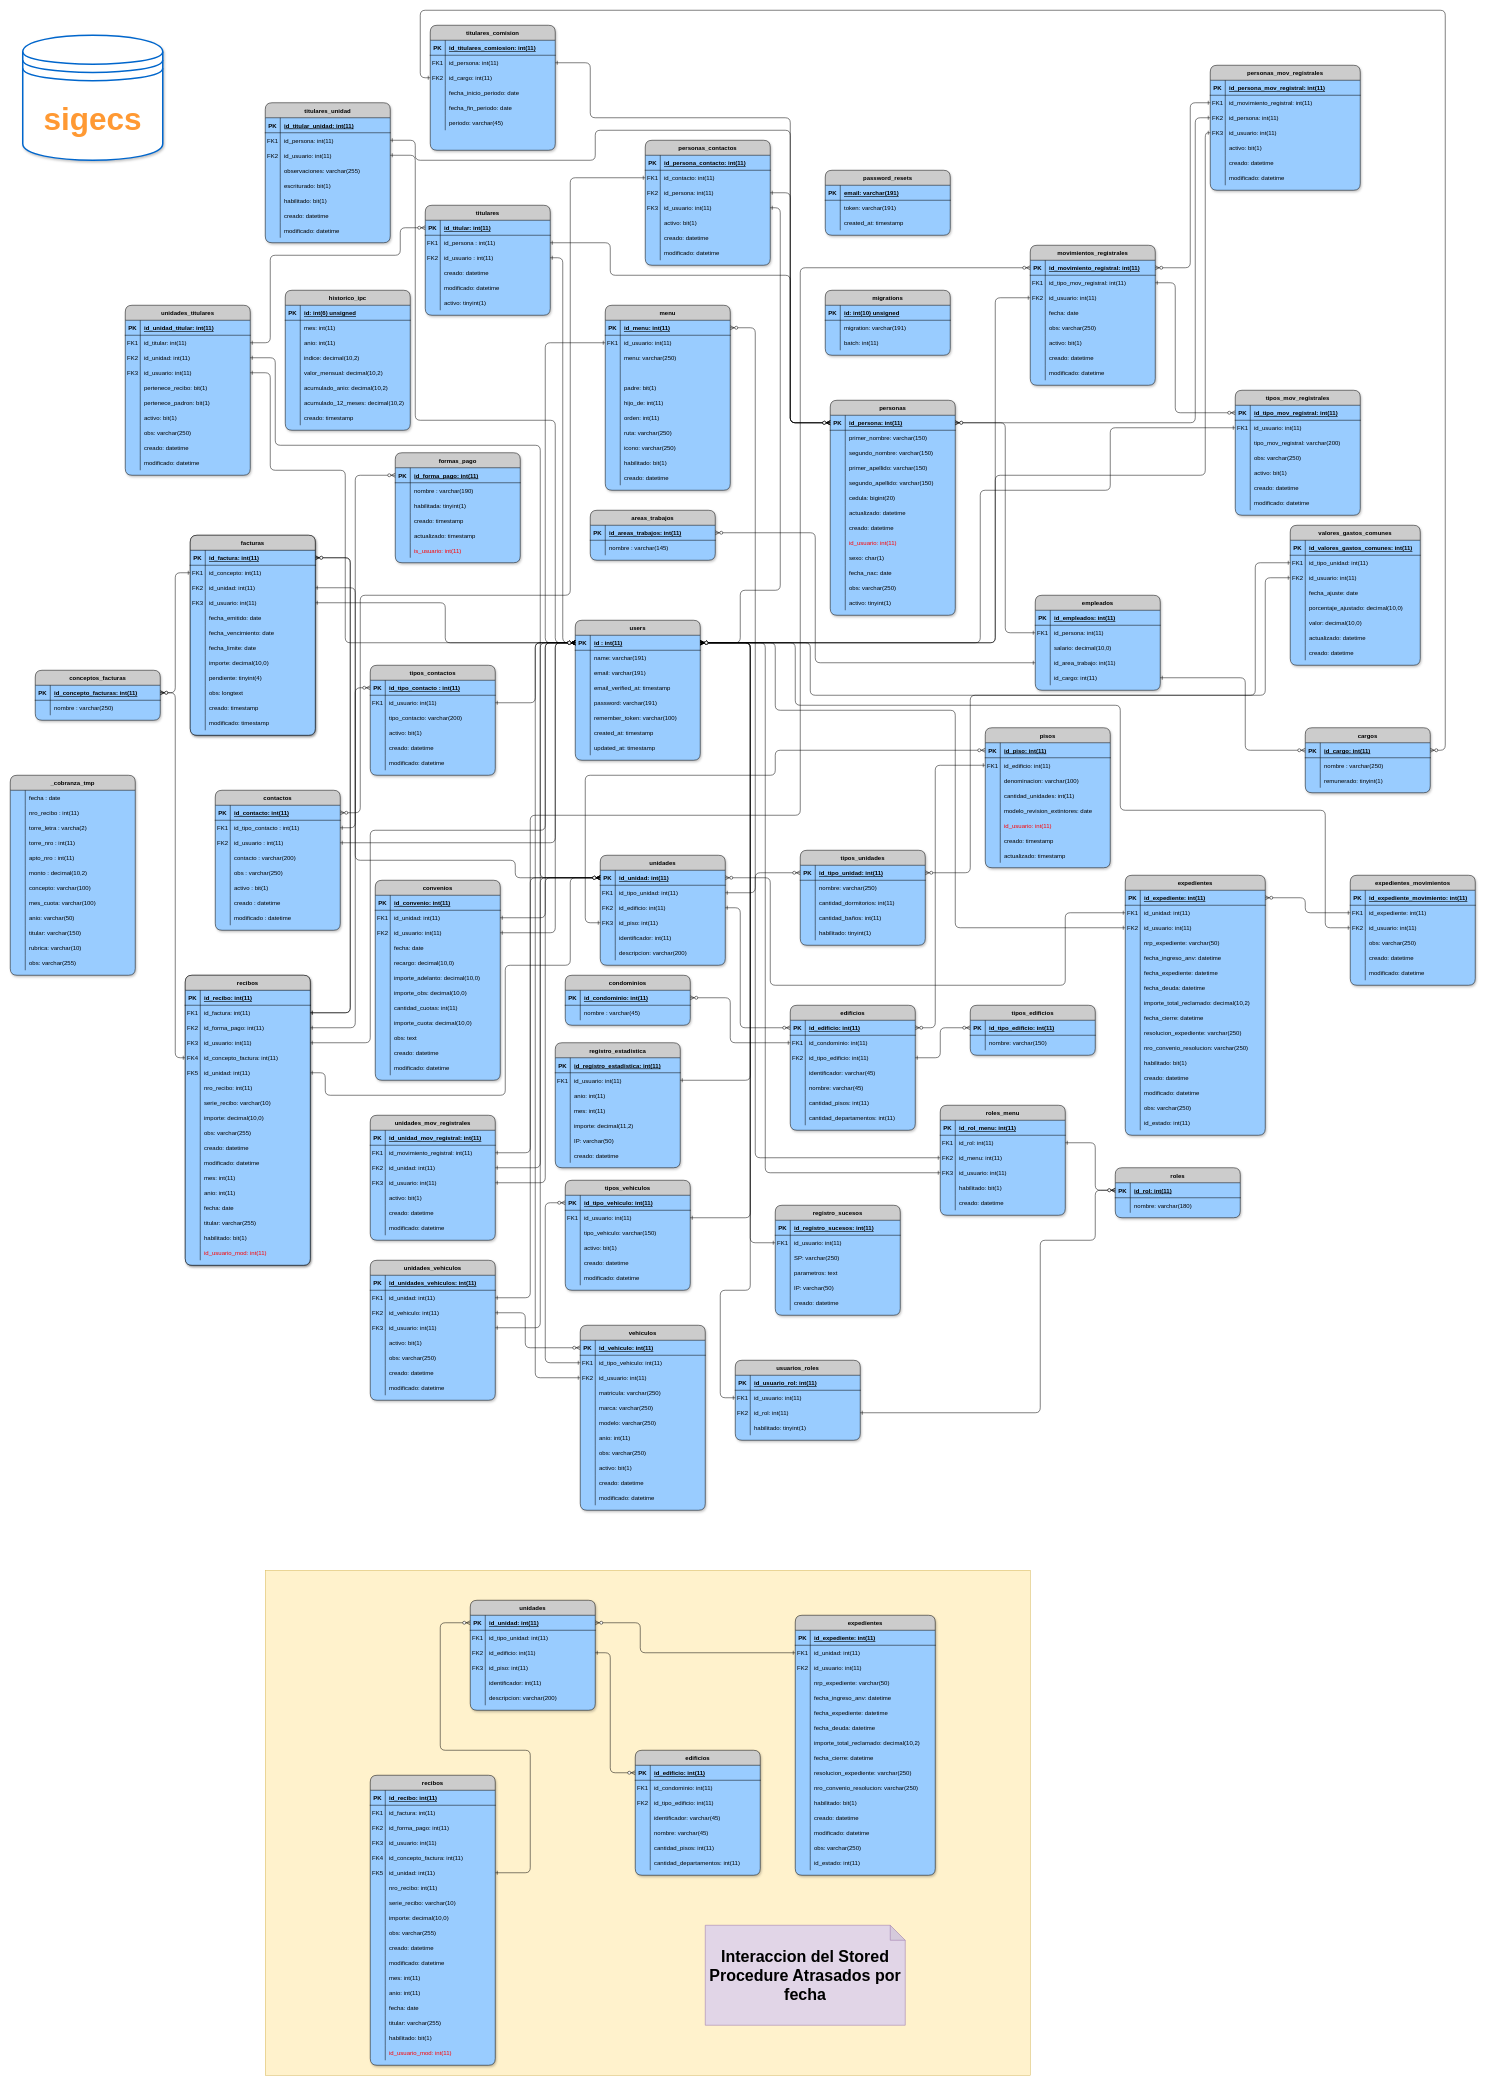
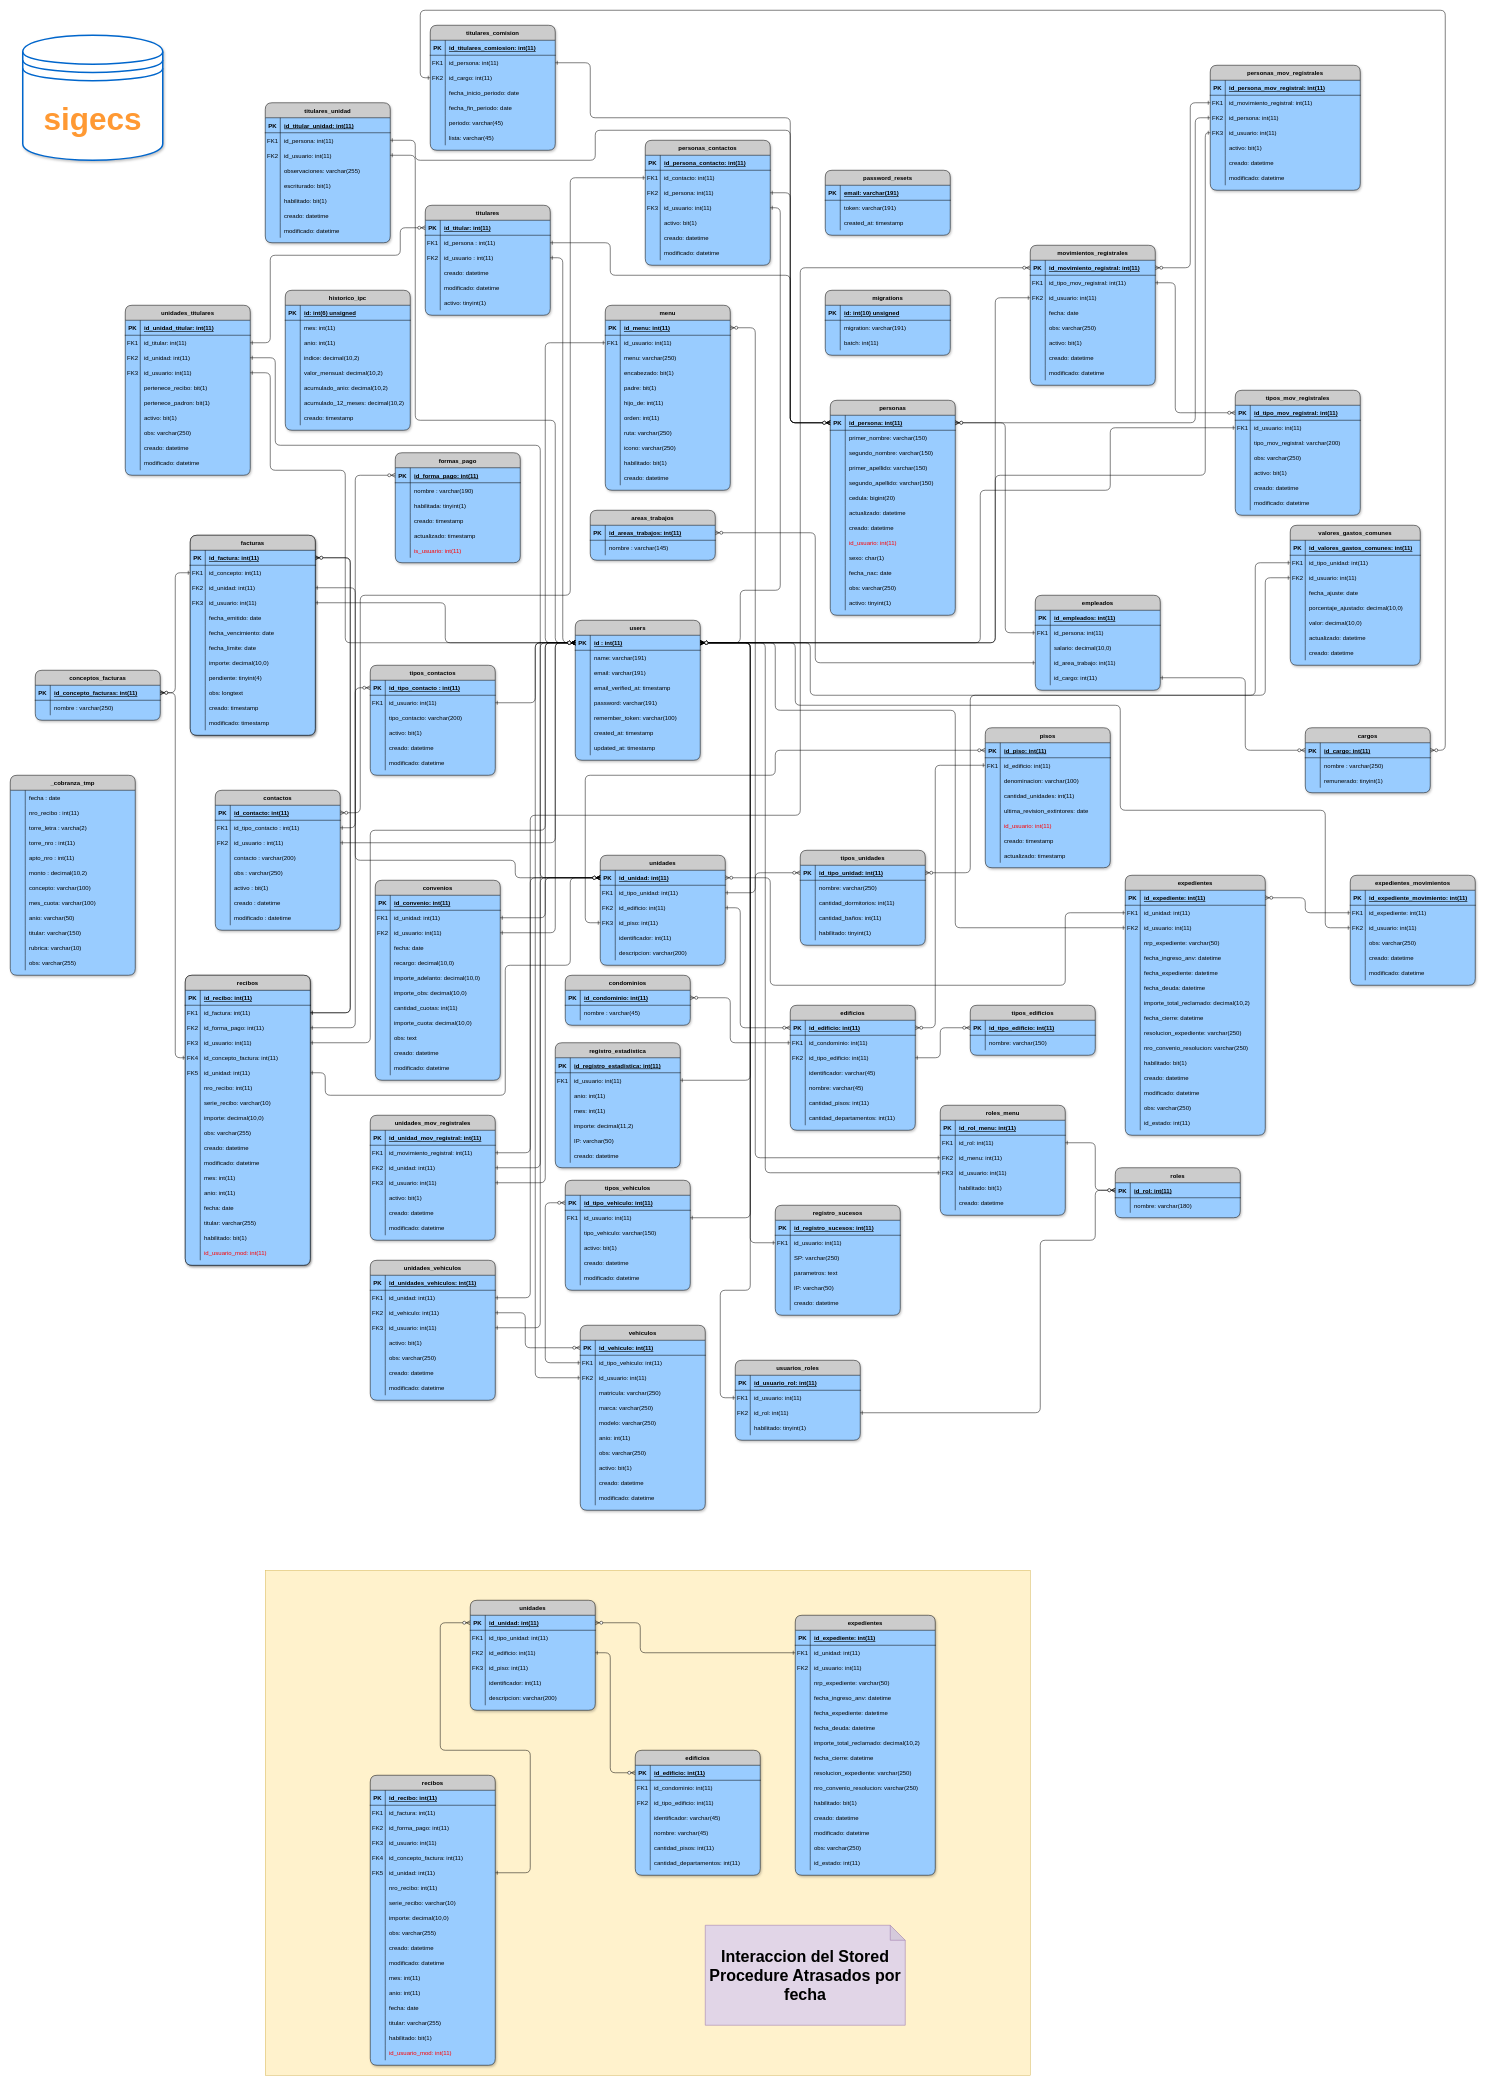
+ <mxCell id="841" value="lista: varchar(45)" style="shape=partialRectangle;overflow=hidden;connectable=0;fillColor=none;top=0;left=0;bottom=0;right=0;align=left;spacingLeft=6;" parent="839" vertex="1"><mxGeometry x="30" width="220" height="30" as="geometry" /></mxCell>
+ <mxCell id="504" value="encabezado: bit(1)" style="shape=partialRectangle;overflow=hidden;connectable=0;fillColor=none;top=0;left=0;bottom=0;right=0;align=left;spacingLeft=6;" parent="502" vertex="1"><mxGeometry x="30" width="220" height="30" as="geometry" /></mxCell>
- <mxCell id="263" value="modelo_revision_extintores: date" style="shape=partialRectangle;overflow=hidden;connectable=0;fillColor=none;top=0;left=0;bottom=0;right=0;align=left;spacingLeft=6;" parent="261" vertex="1"><mxGeometry x="30" width="220" height="30" as="geometry" /></mxCell>
+ <mxCell id="263" value="ultima_revision_extintores: date" style="shape=partialRectangle;overflow=hidden;connectable=0;fillColor=none;top=0;left=0;bottom=0;right=0;align=left;spacingLeft=6;" parent="261" vertex="1"><mxGeometry x="30" width="220" height="30" as="geometry" /></mxCell>
